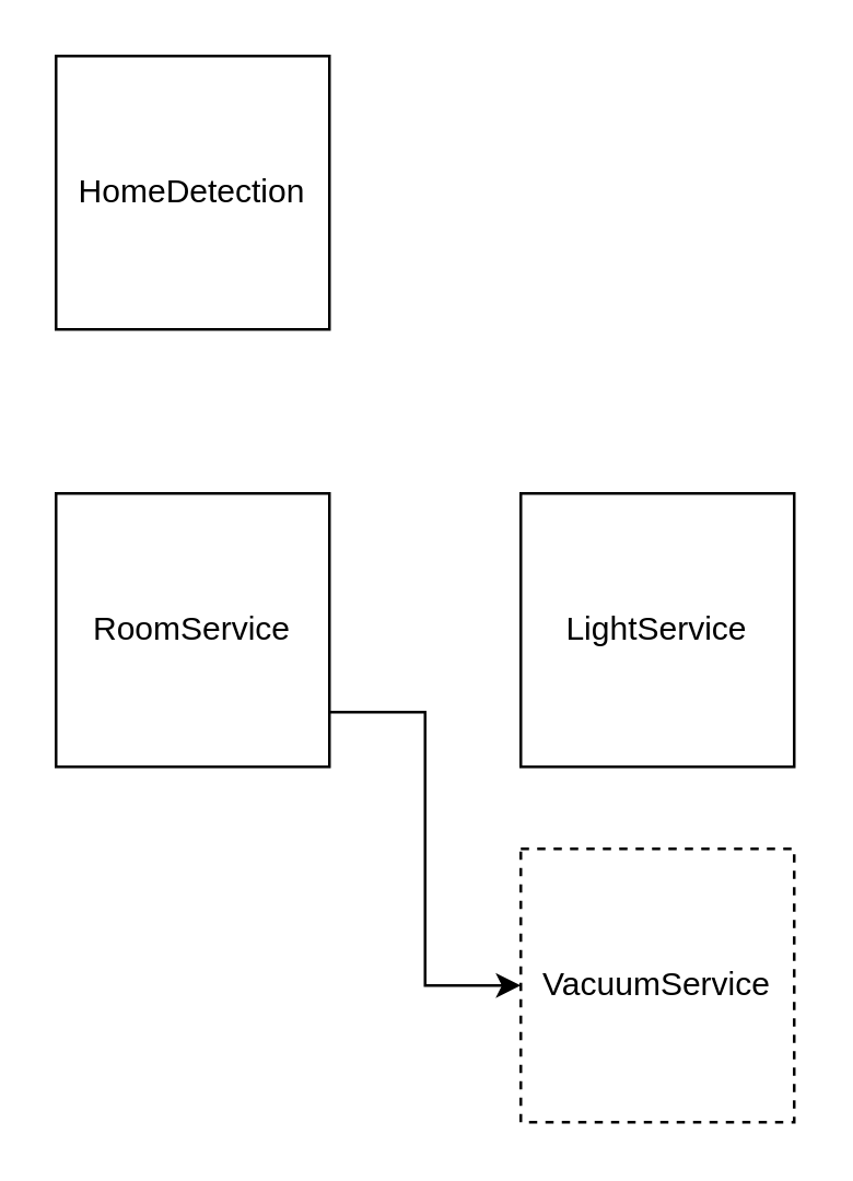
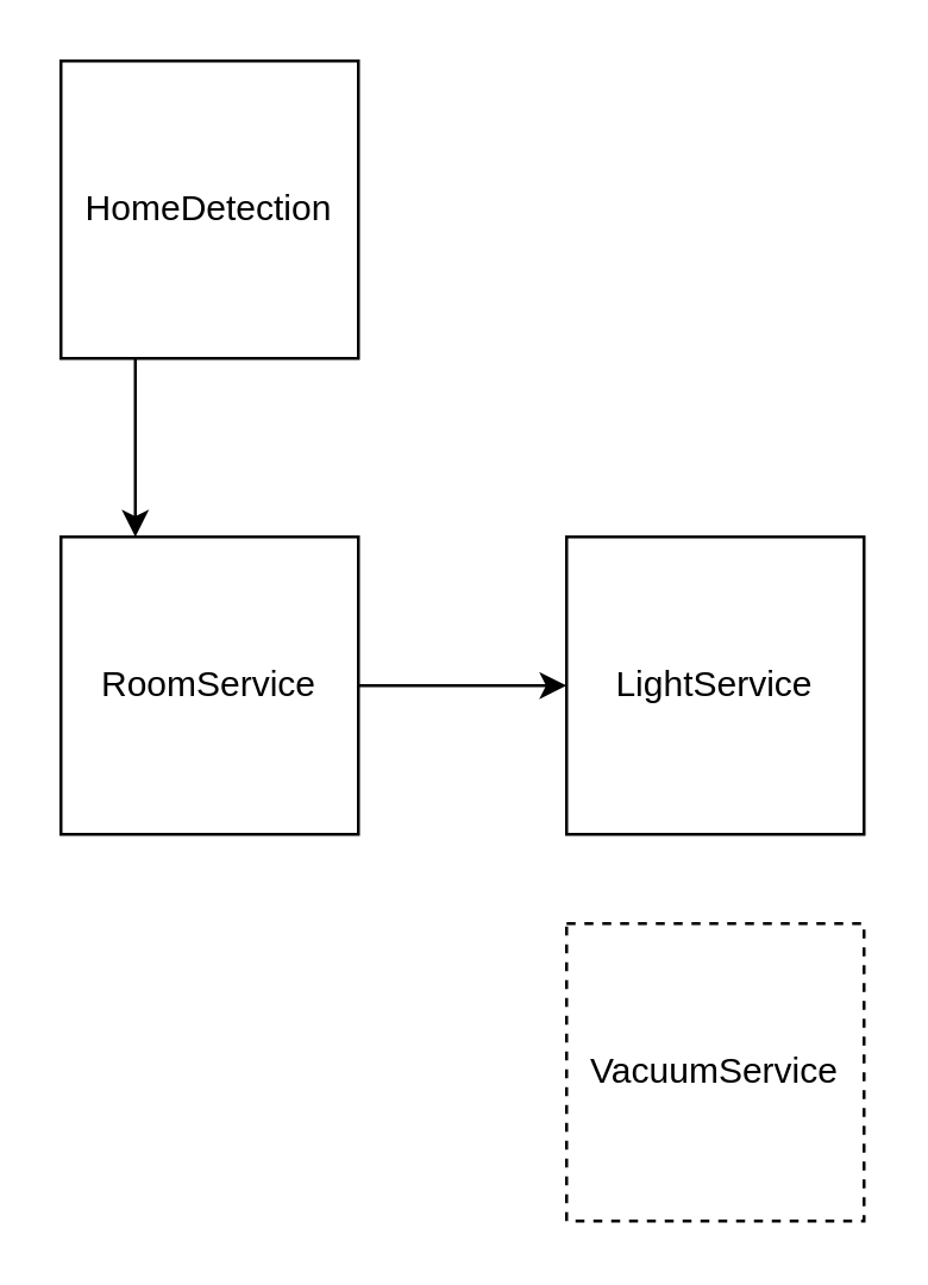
+ <mxCell id="2" style="edgeStyle=orthogonalEdgeStyle;rounded=0;orthogonalLoop=1;jettySize=auto;html=1;entryX=0.25;entryY=0;entryDx=0;entryDy=0;" edge="1" parent="1" source="3" target="6"><mxGeometry relative="1" as="geometry"><Array as="points"><mxPoint x="45" y="130" /><mxPoint x="45" y="130" /></Array></mxGeometry></mxCell>
+ <mxCell id="4" style="edgeStyle=orthogonalEdgeStyle;rounded=0;orthogonalLoop=1;jettySize=auto;html=1;entryX=0;entryY=0.5;entryDx=0;entryDy=0;" edge="1" parent="1" source="6" target="7"><mxGeometry relative="1" as="geometry" /></mxCell>
- <mxCell id="5" style="edgeStyle=orthogonalEdgeStyle;rounded=0;orthogonalLoop=1;jettySize=auto;html=1;entryX=0;entryY=0.5;entryDx=0;entryDy=0;" edge="1" parent="1" source="6" target="8"><mxGeometry relative="1" as="geometry"><Array as="points"><mxPoint x="155" y="260" /><mxPoint x="155" y="360" /></Array></mxGeometry></mxCell>
